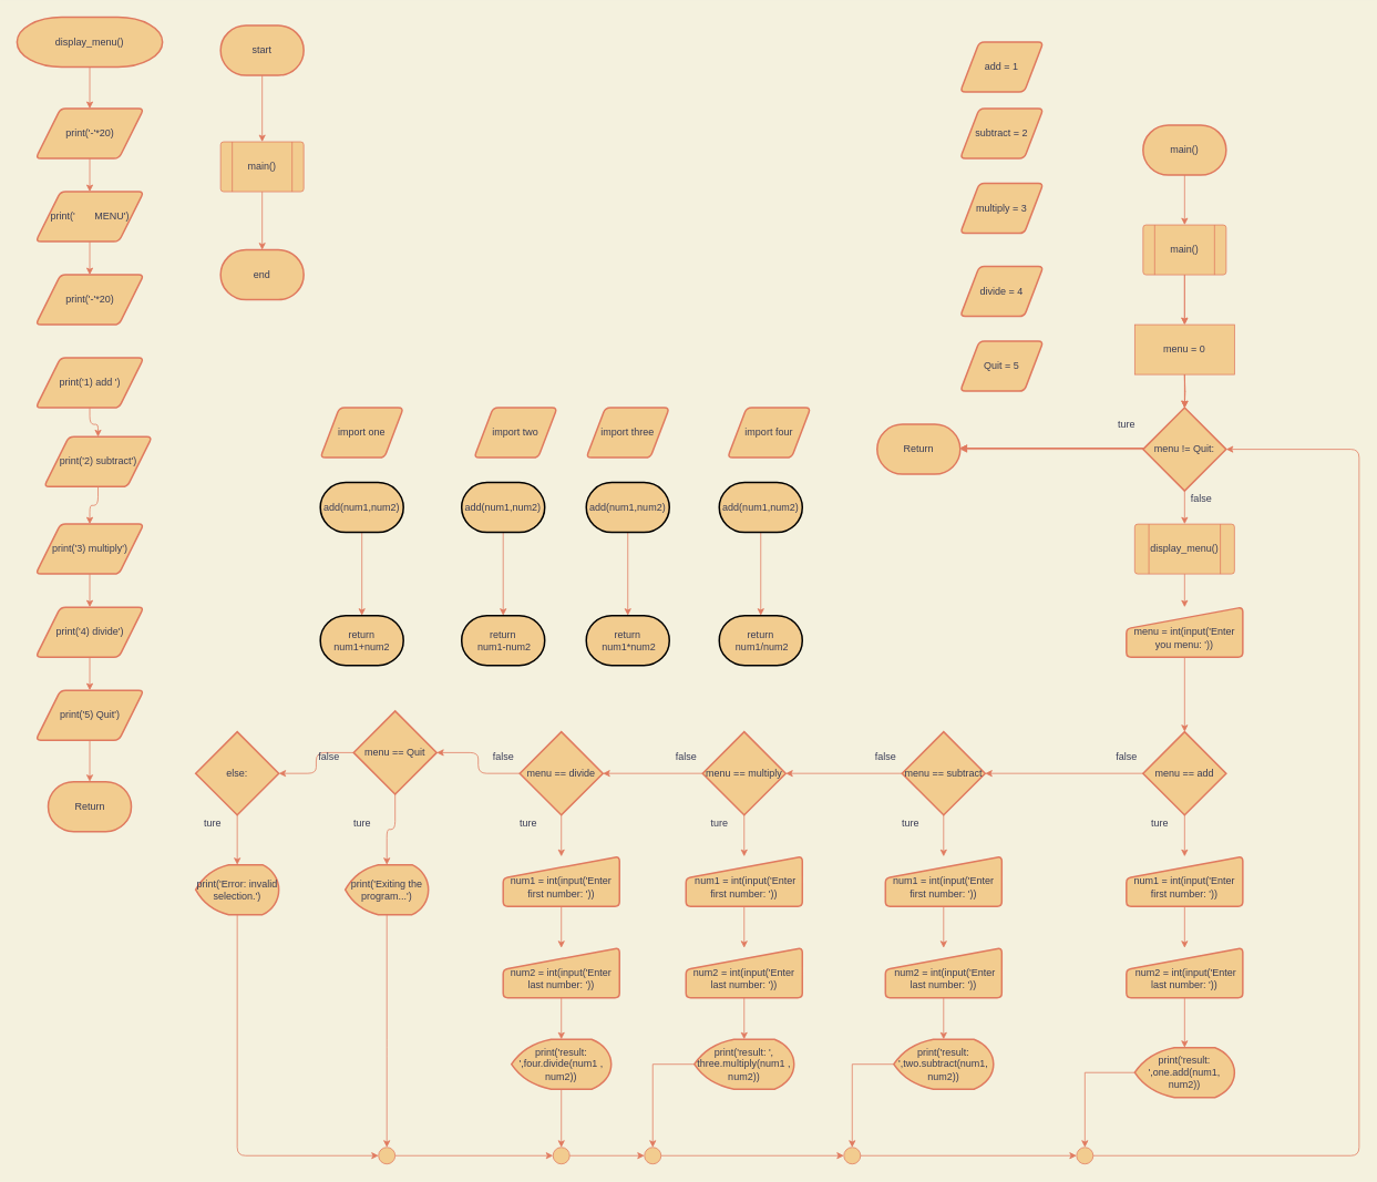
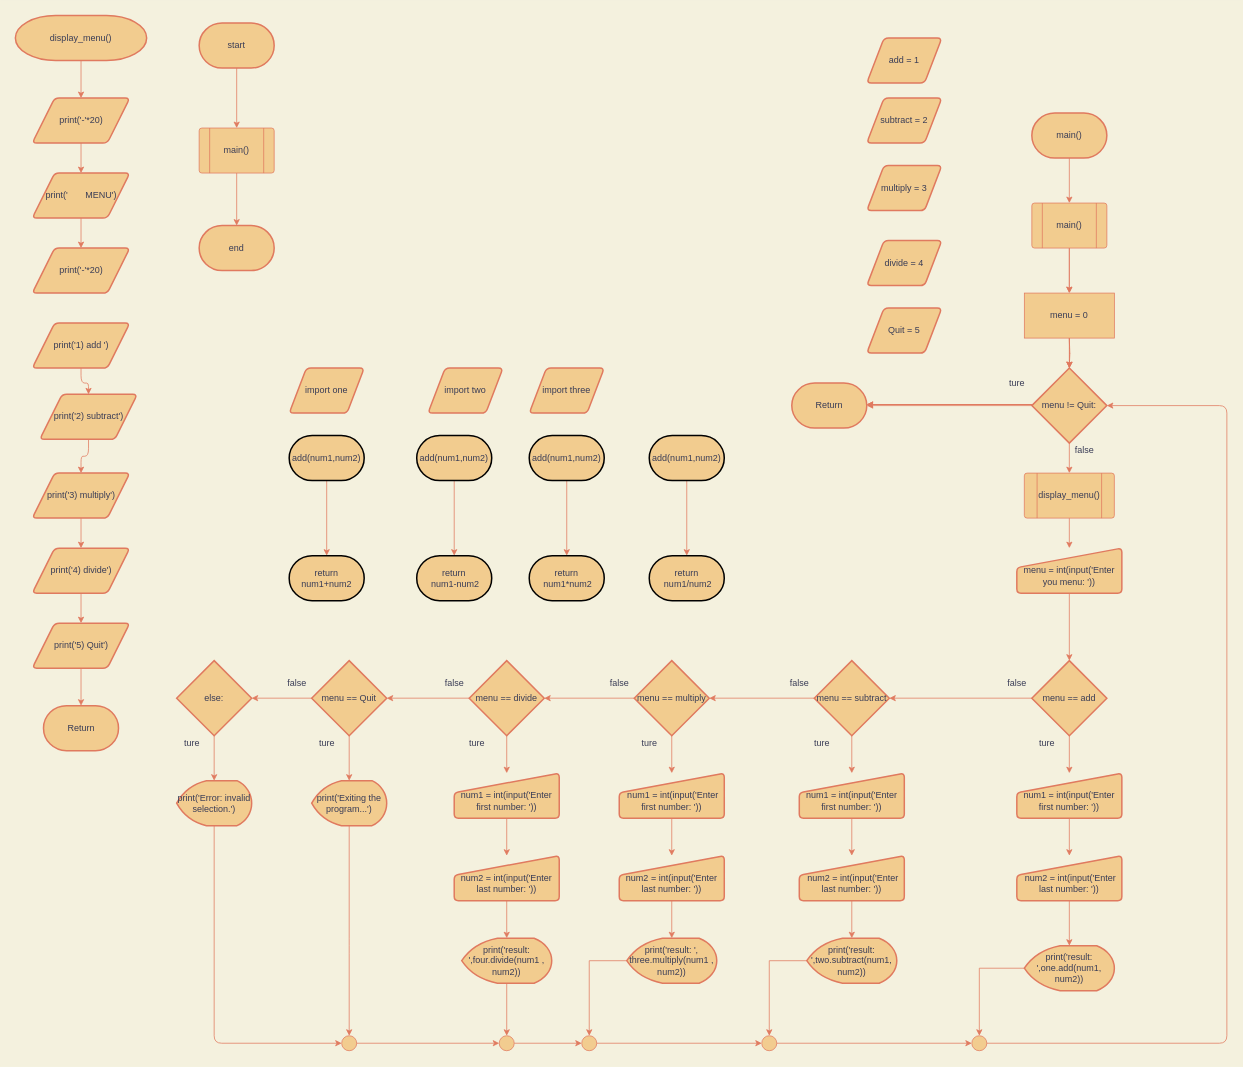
- <mxCell id="100" value="import four" style="shape=parallelogram;html=1;strokeWidth=2;perimeter=parallelogramPerimeter;whiteSpace=wrap;rounded=1;arcSize=12;size=0.23;sketch=0;fontColor=#393C56;fillColor=#F2CC8F;strokeColor=#E07A5F;" parent="1" vertex="1"><mxGeometry x="875" y="490" width="100" height="60" as="geometry" /></mxCell>
- <mxCell id="60" value="menu == Quit" style="strokeWidth=2;html=1;shape=mxgraph.flowchart.decision;whiteSpace=wrap;fillColor=#F2CC8F;strokeColor=#E07A5F;fontColor=#393C56;" parent="1" vertex="1"><mxGeometry x="425" y="855" width="100" height="100" as="geometry" /></mxCell>
+ <mxCell id="60" value="menu == Quit" style="strokeWidth=2;html=1;shape=mxgraph.flowchart.decision;whiteSpace=wrap;fillColor=#F2CC8F;strokeColor=#E07A5F;fontColor=#393C56;" parent="1" vertex="1"><mxGeometry x="415" y="880" width="100" height="100" as="geometry" /></mxCell>
